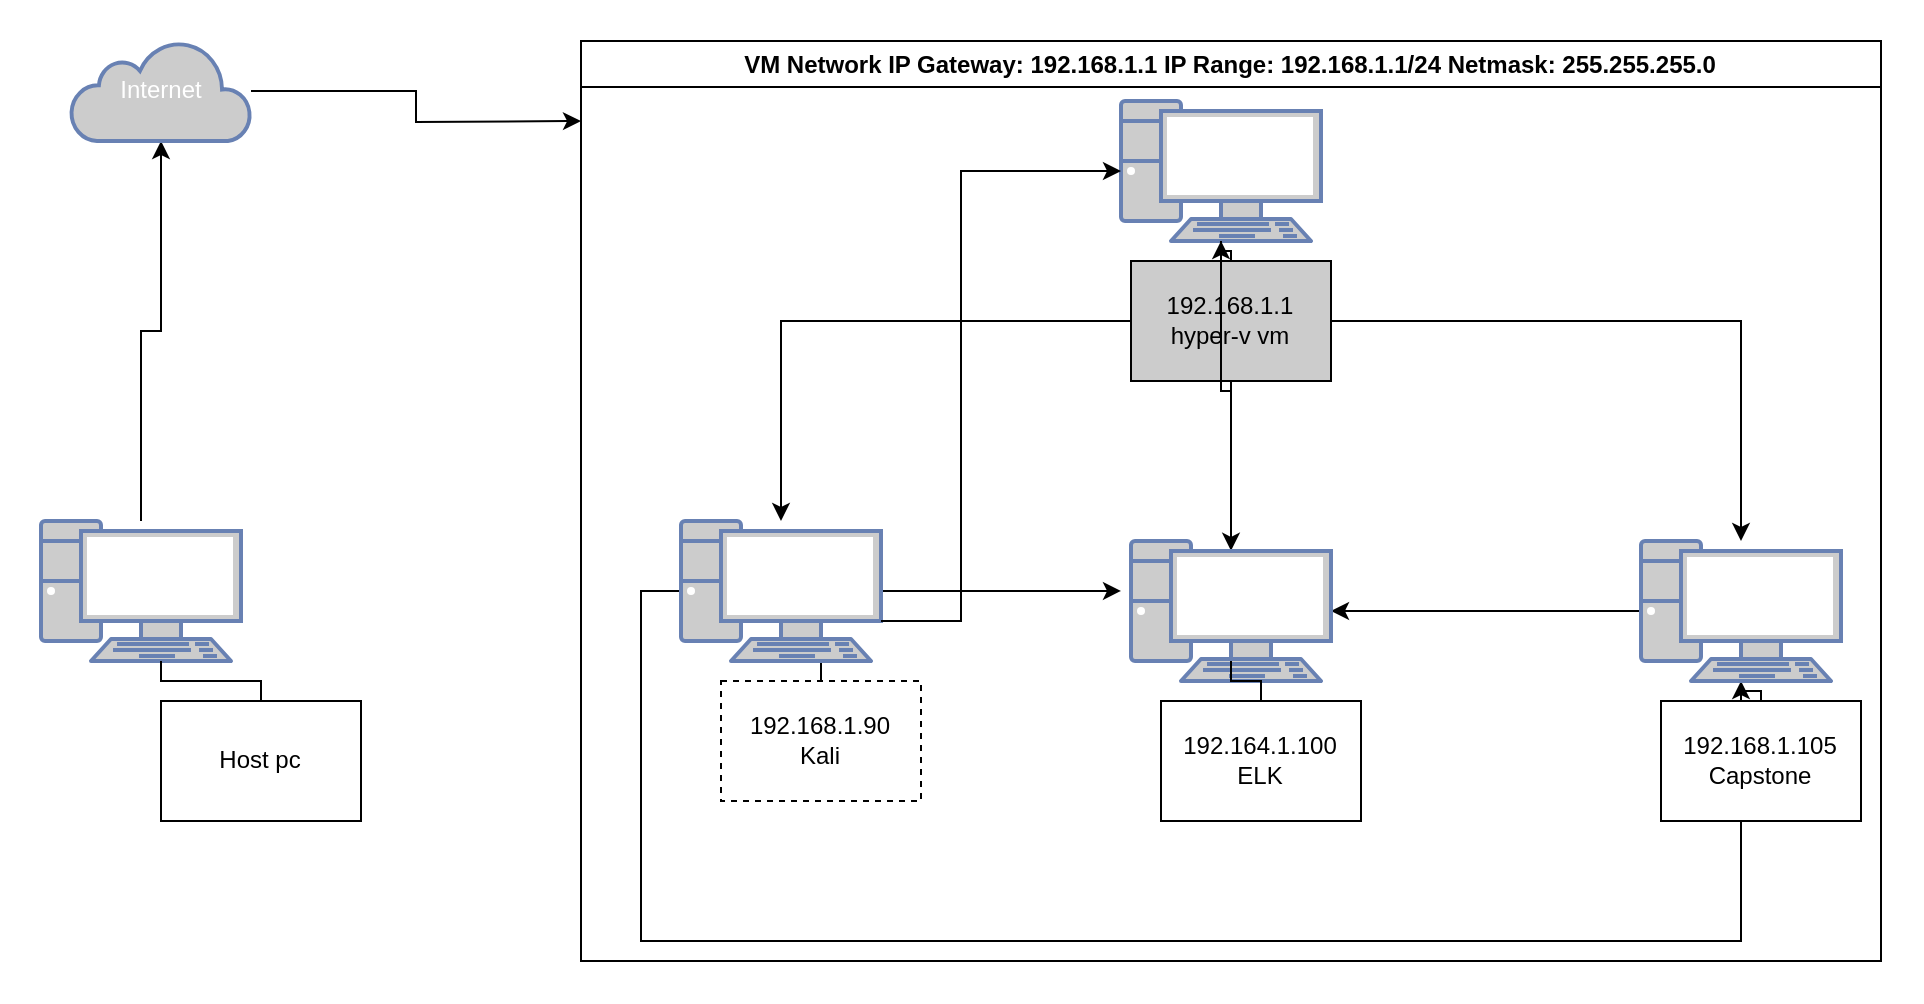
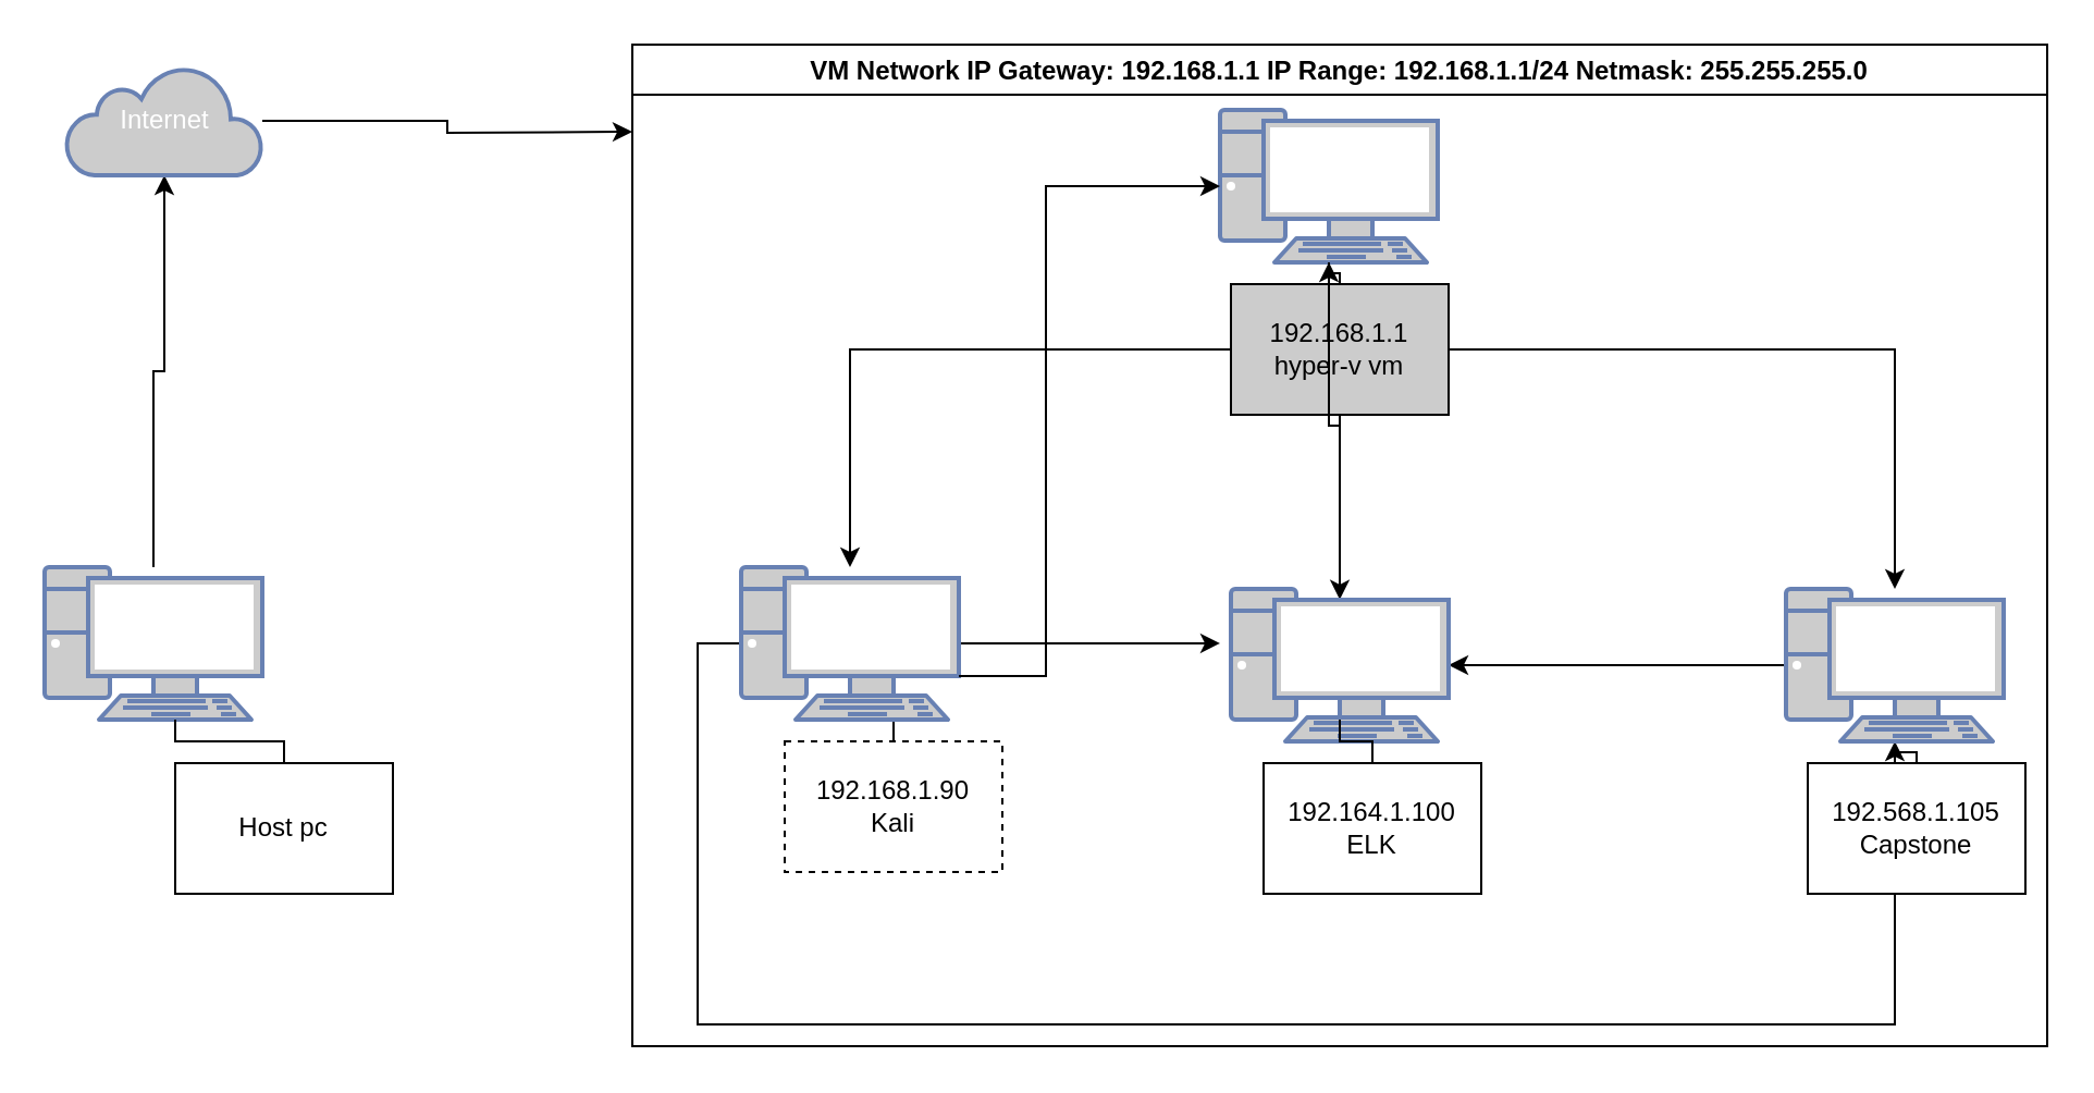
- <mxCell id="24" value="Internet" style="html=1;outlineConnect=0;fillColor=#CCCCCC;strokeColor=#6881B3;gradientColor=none;gradientDirection=north;strokeWidth=2;shape=mxgraph.networks.cloud;fontColor=#ffffff;" parent="1" vertex="1"><mxGeometry x="35" y="20" width="90" height="50" as="geometry" /></mxCell>
+ <mxCell id="24" value="Internet" style="html=1;outlineConnect=0;fillColor=#CCCCCC;strokeColor=#6881B3;gradientColor=none;gradientDirection=north;strokeWidth=2;shape=mxgraph.networks.cloud;fontColor=#ffffff;" parent="1" vertex="1"><mxGeometry x="30" y="30" width="90" height="50" as="geometry" /></mxCell>
- <mxCell id="6" value="192.168.1.105&lt;br&gt;Capstone&lt;br&gt;" style="whiteSpace=wrap;html=1;align=center;verticalAlign=middle;treeFolding=1;treeMoving=1;newEdgeStyle={&quot;edgeStyle&quot;:&quot;elbowEdgeStyle&quot;,&quot;startArrow&quot;:&quot;none&quot;,&quot;endArrow&quot;:&quot;none&quot;};" parent="3" vertex="1"><mxGeometry x="540" y="330" width="100" height="60" as="geometry" /></mxCell>
+ <mxCell id="6" value="192.568.1.105&lt;br&gt;Capstone&lt;br&gt;" style="whiteSpace=wrap;html=1;align=center;verticalAlign=middle;treeFolding=1;treeMoving=1;newEdgeStyle={&quot;edgeStyle&quot;:&quot;elbowEdgeStyle&quot;,&quot;startArrow&quot;:&quot;none&quot;,&quot;endArrow&quot;:&quot;none&quot;};" parent="3" vertex="1"><mxGeometry x="540" y="330" width="100" height="60" as="geometry" /></mxCell>
